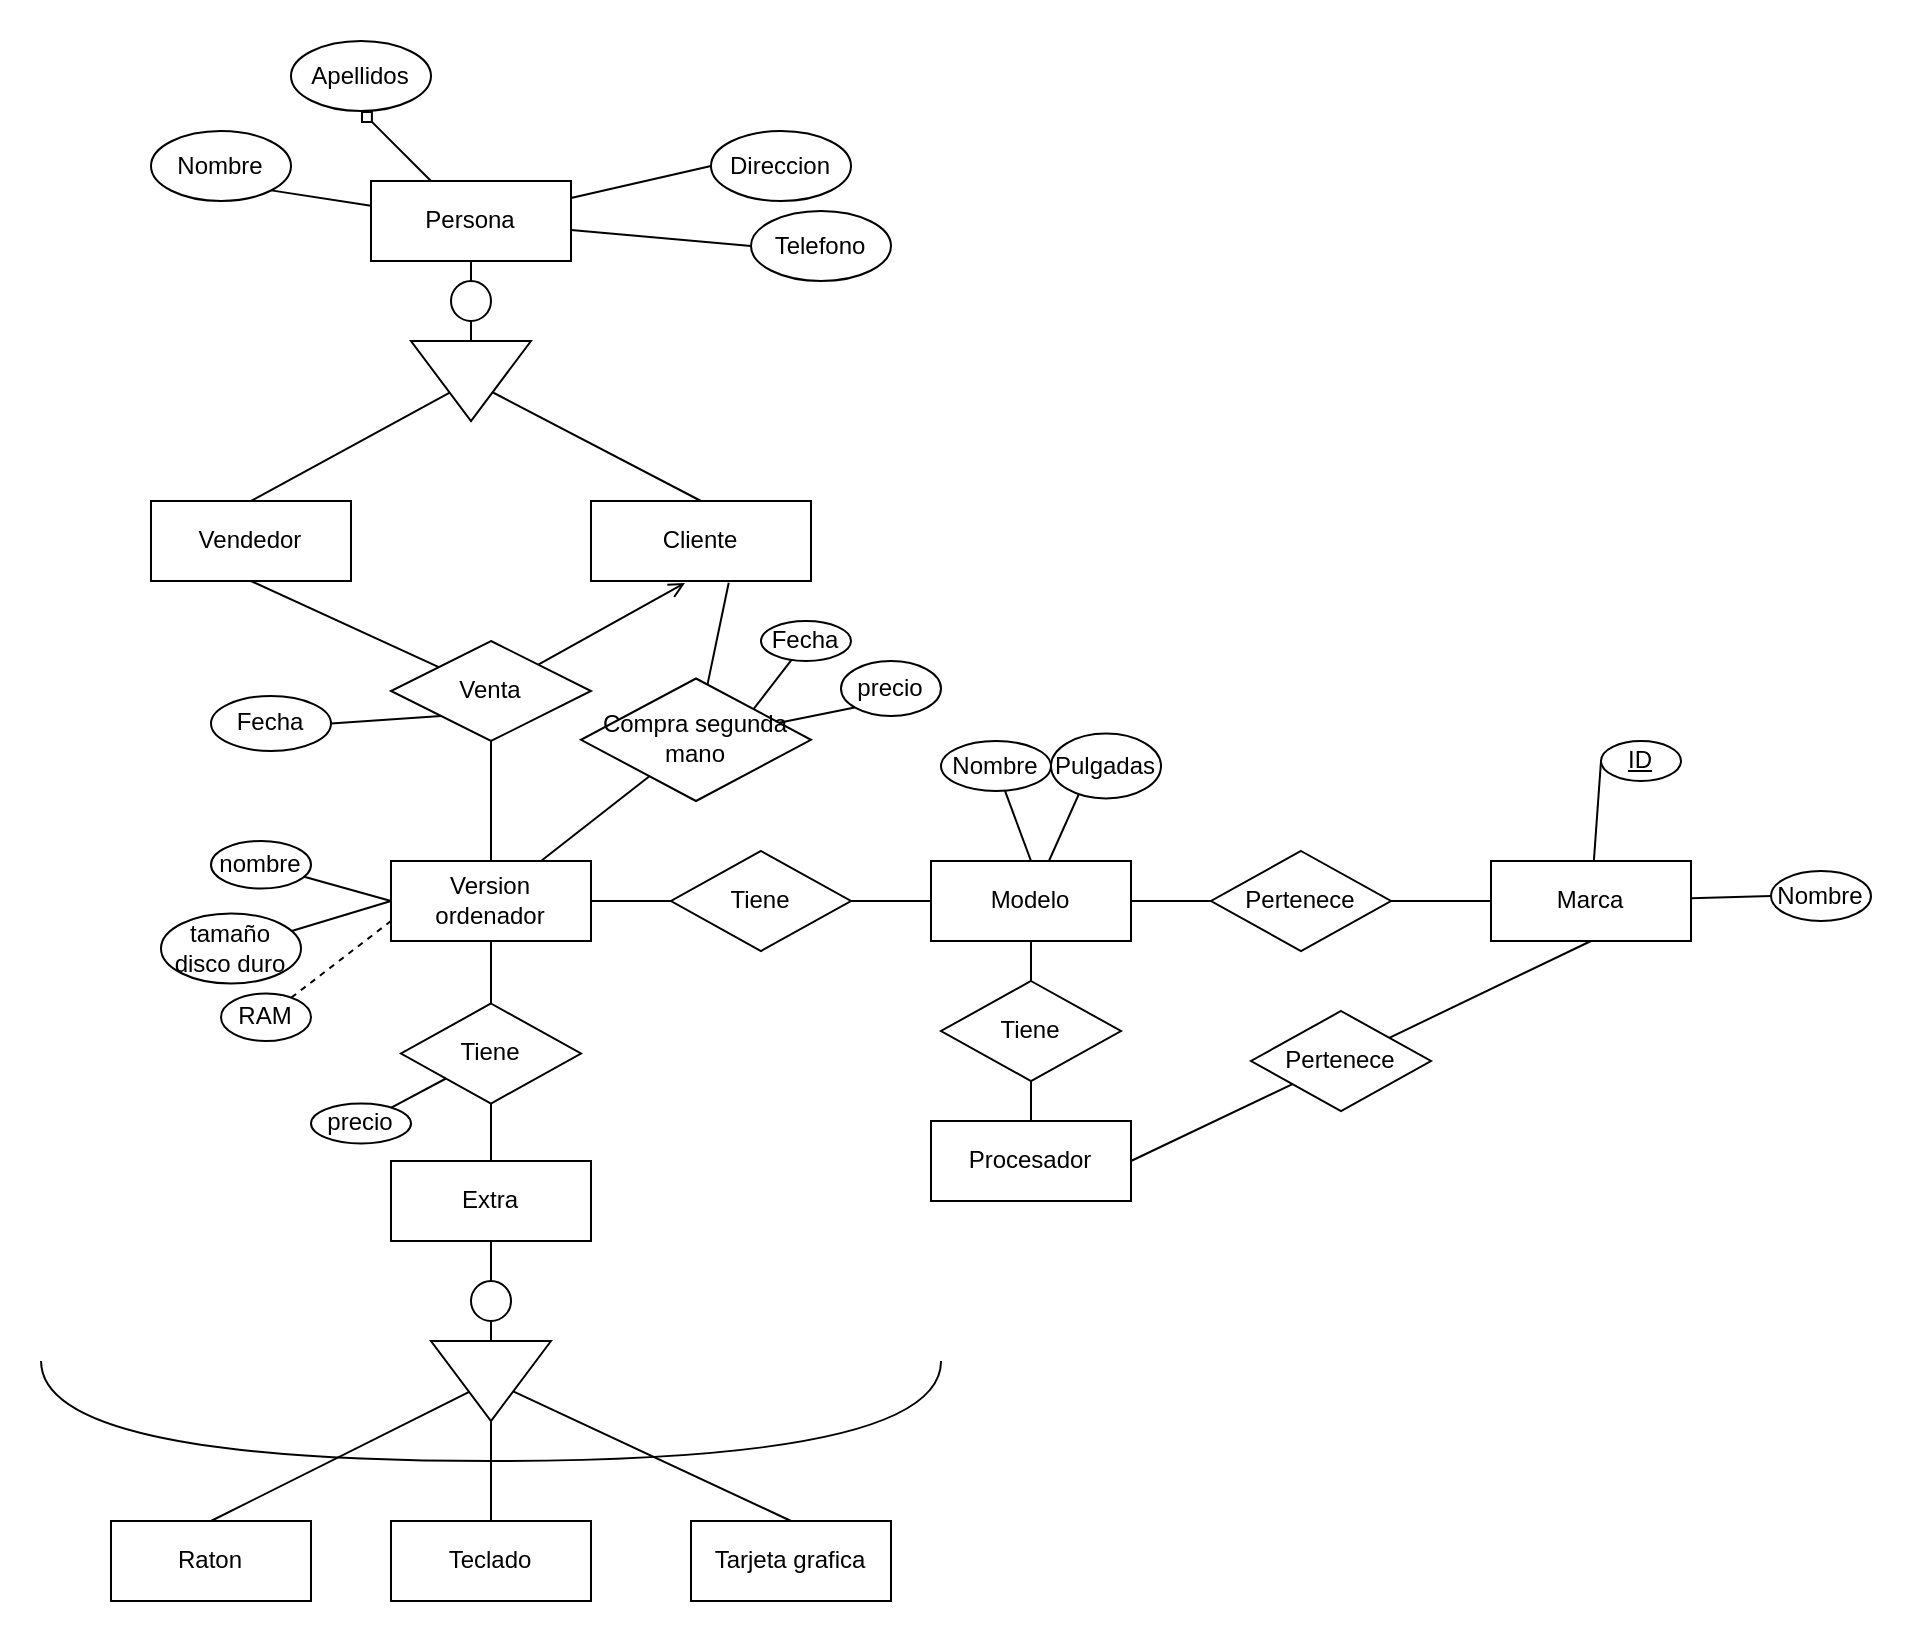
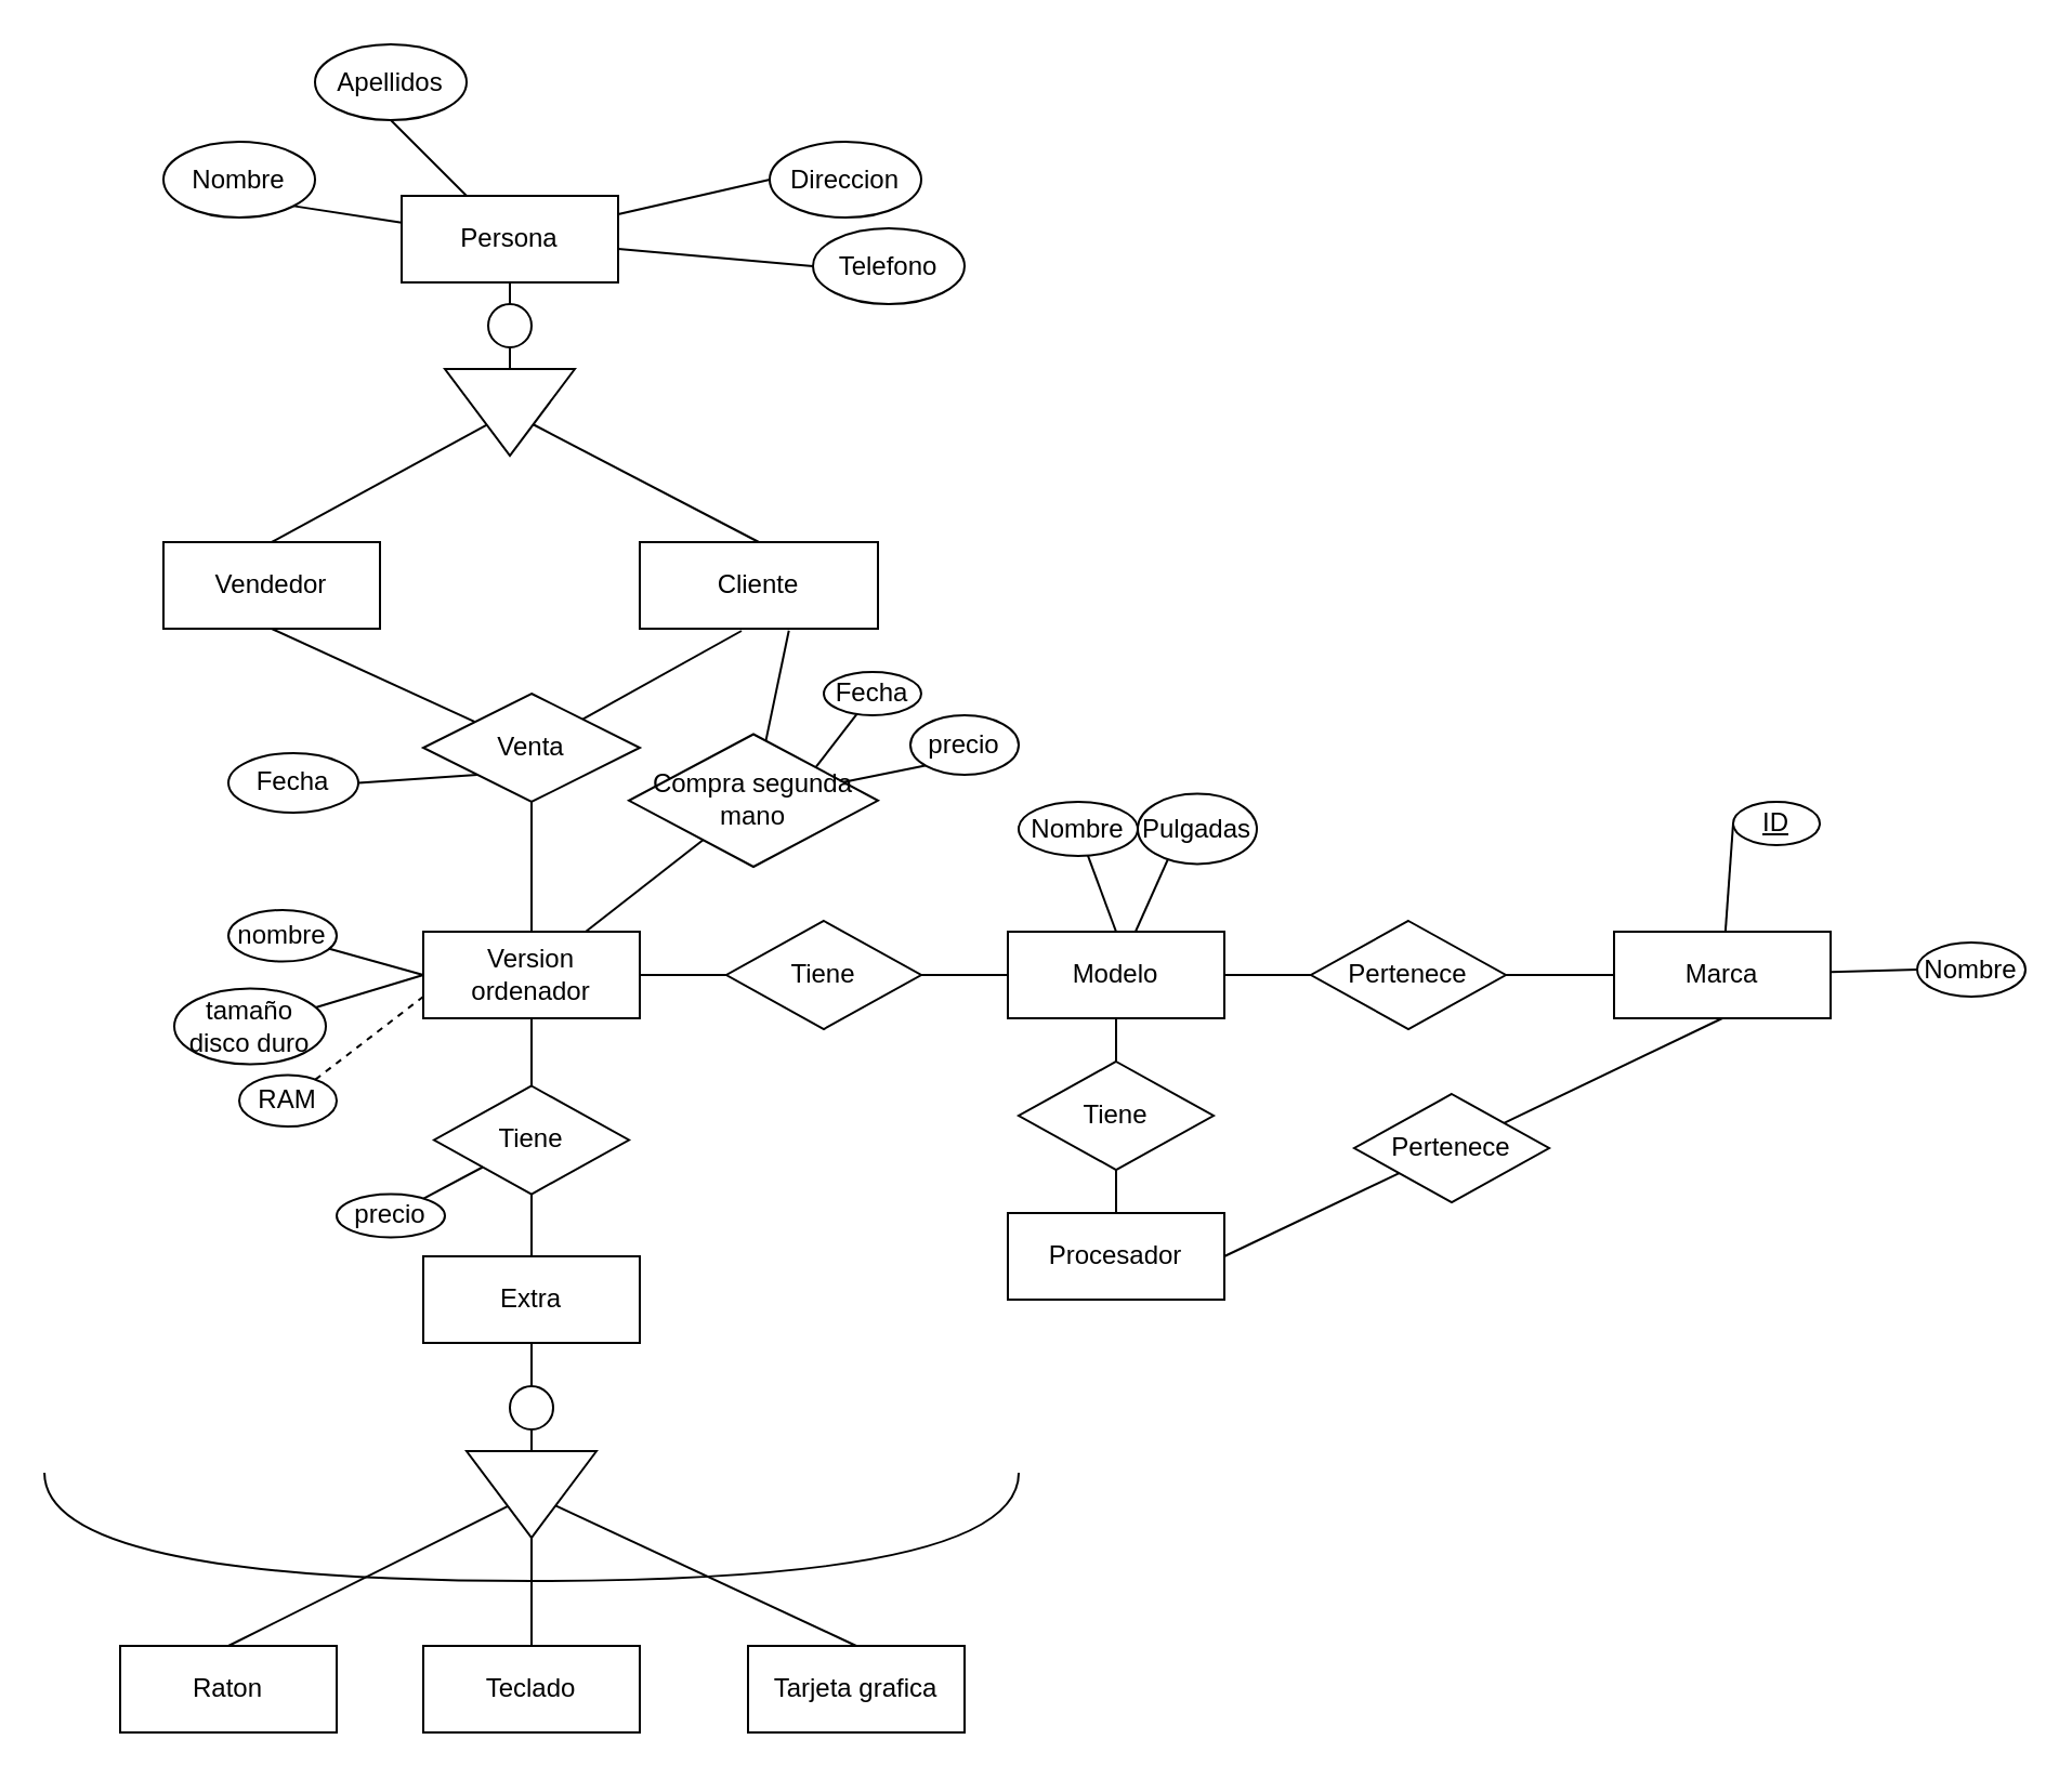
- <mxCell id="4" style="edgeStyle=none;rounded=0;orthogonalLoop=1;jettySize=auto;html=1;entryX=0.5;entryY=1;entryDx=0;entryDy=0;endArrow=diamond;endFill=0;" parent="1" source="8" target="25" edge="1"><mxGeometry relative="1" as="geometry" /></mxCell>
+ <mxCell id="4" style="edgeStyle=none;rounded=0;orthogonalLoop=1;jettySize=auto;html=1;entryX=0.5;entryY=1;entryDx=0;entryDy=0;endArrow=none;endFill=0;" parent="1" source="8" target="25" edge="1"><mxGeometry relative="1" as="geometry" /></mxCell>
- <mxCell id="34" style="edgeStyle=none;rounded=0;orthogonalLoop=1;jettySize=auto;html=1;entryX=0.427;entryY=1.025;entryDx=0;entryDy=0;entryPerimeter=0;endArrow=open;endFill=0;" edge="1" parent="1" source="35" target="2"><mxGeometry relative="1" as="geometry" /></mxCell>
+ <mxCell id="34" style="edgeStyle=none;rounded=0;orthogonalLoop=1;jettySize=auto;html=1;entryX=0.427;entryY=1.025;entryDx=0;entryDy=0;entryPerimeter=0;endArrow=none;endFill=0;" edge="1" parent="1" source="35" target="2"><mxGeometry relative="1" as="geometry" /></mxCell>
